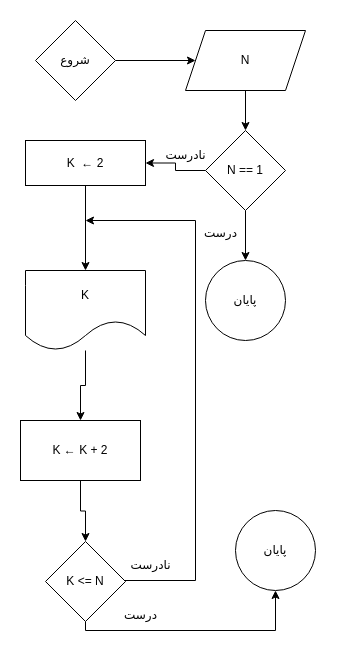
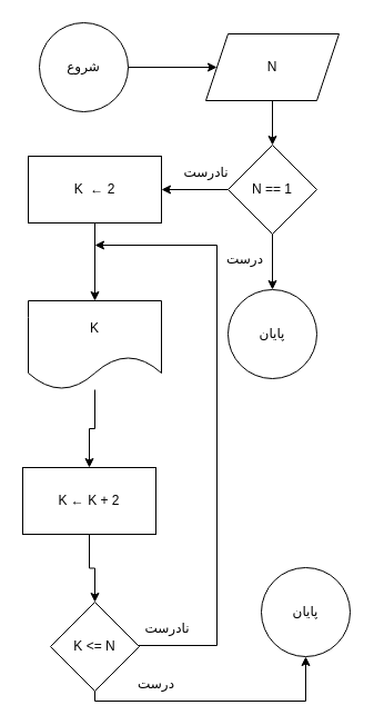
- <mxCell id="3" value="شروع" style="rhombus;whiteSpace=wrap;html=1;aspect=fixed;" parent="1" vertex="1"><mxGeometry x="35" y="20" width="80" height="80" as="geometry" /></mxCell>
+ <mxCell id="3" value="شروع" style="ellipse;whiteSpace=wrap;html=1;aspect=fixed;" parent="1" vertex="1"><mxGeometry x="35" y="20" width="80" height="80" as="geometry" /></mxCell>
- <mxCell id="10" value="K&amp;nbsp; ← 2" style="whiteSpace=wrap;html=1;" parent="1" vertex="1"><mxGeometry x="25" y="140" width="120" height="45" as="geometry" /></mxCell>
+ <mxCell id="10" value="K&amp;nbsp; ← 2" style="whiteSpace=wrap;html=1;" parent="1" vertex="1"><mxGeometry x="25" y="140" width="120" height="60" as="geometry" /></mxCell>
